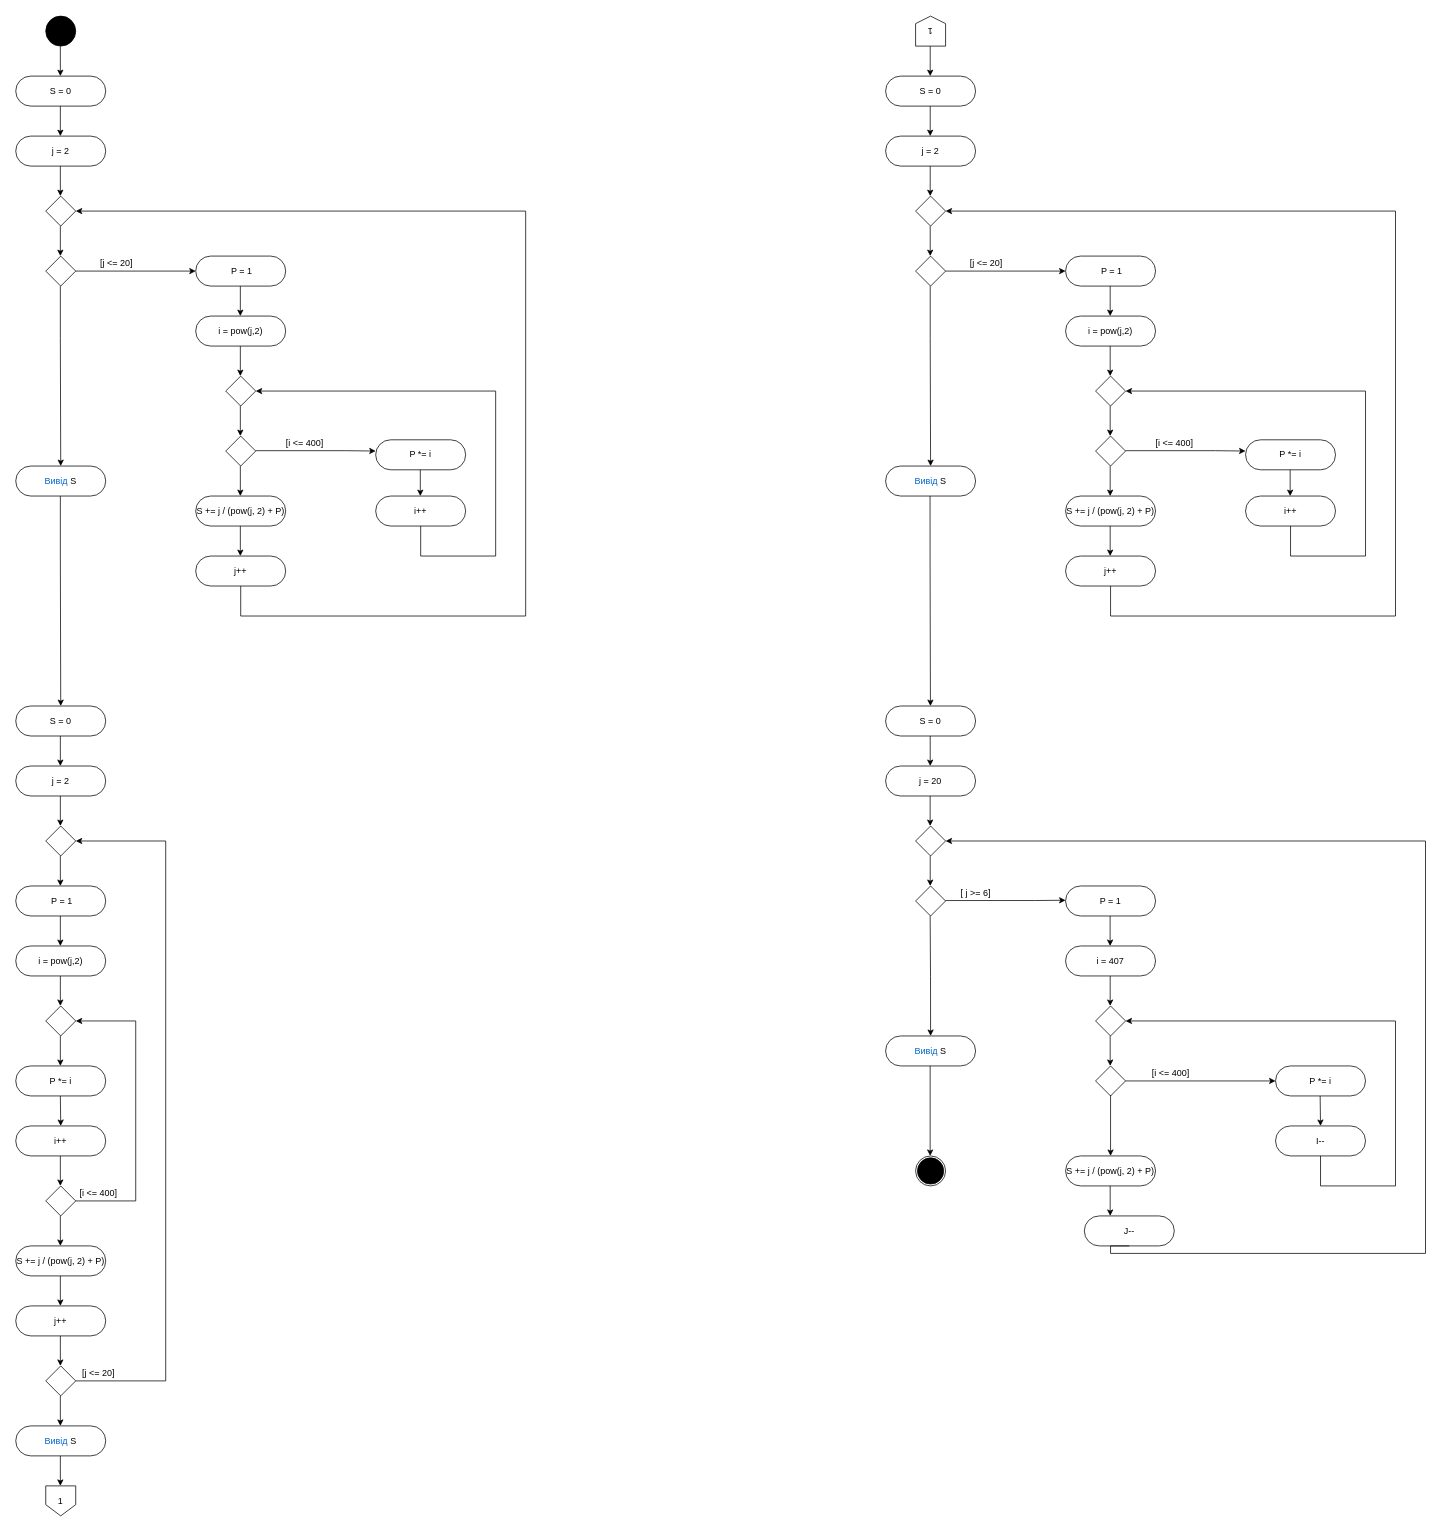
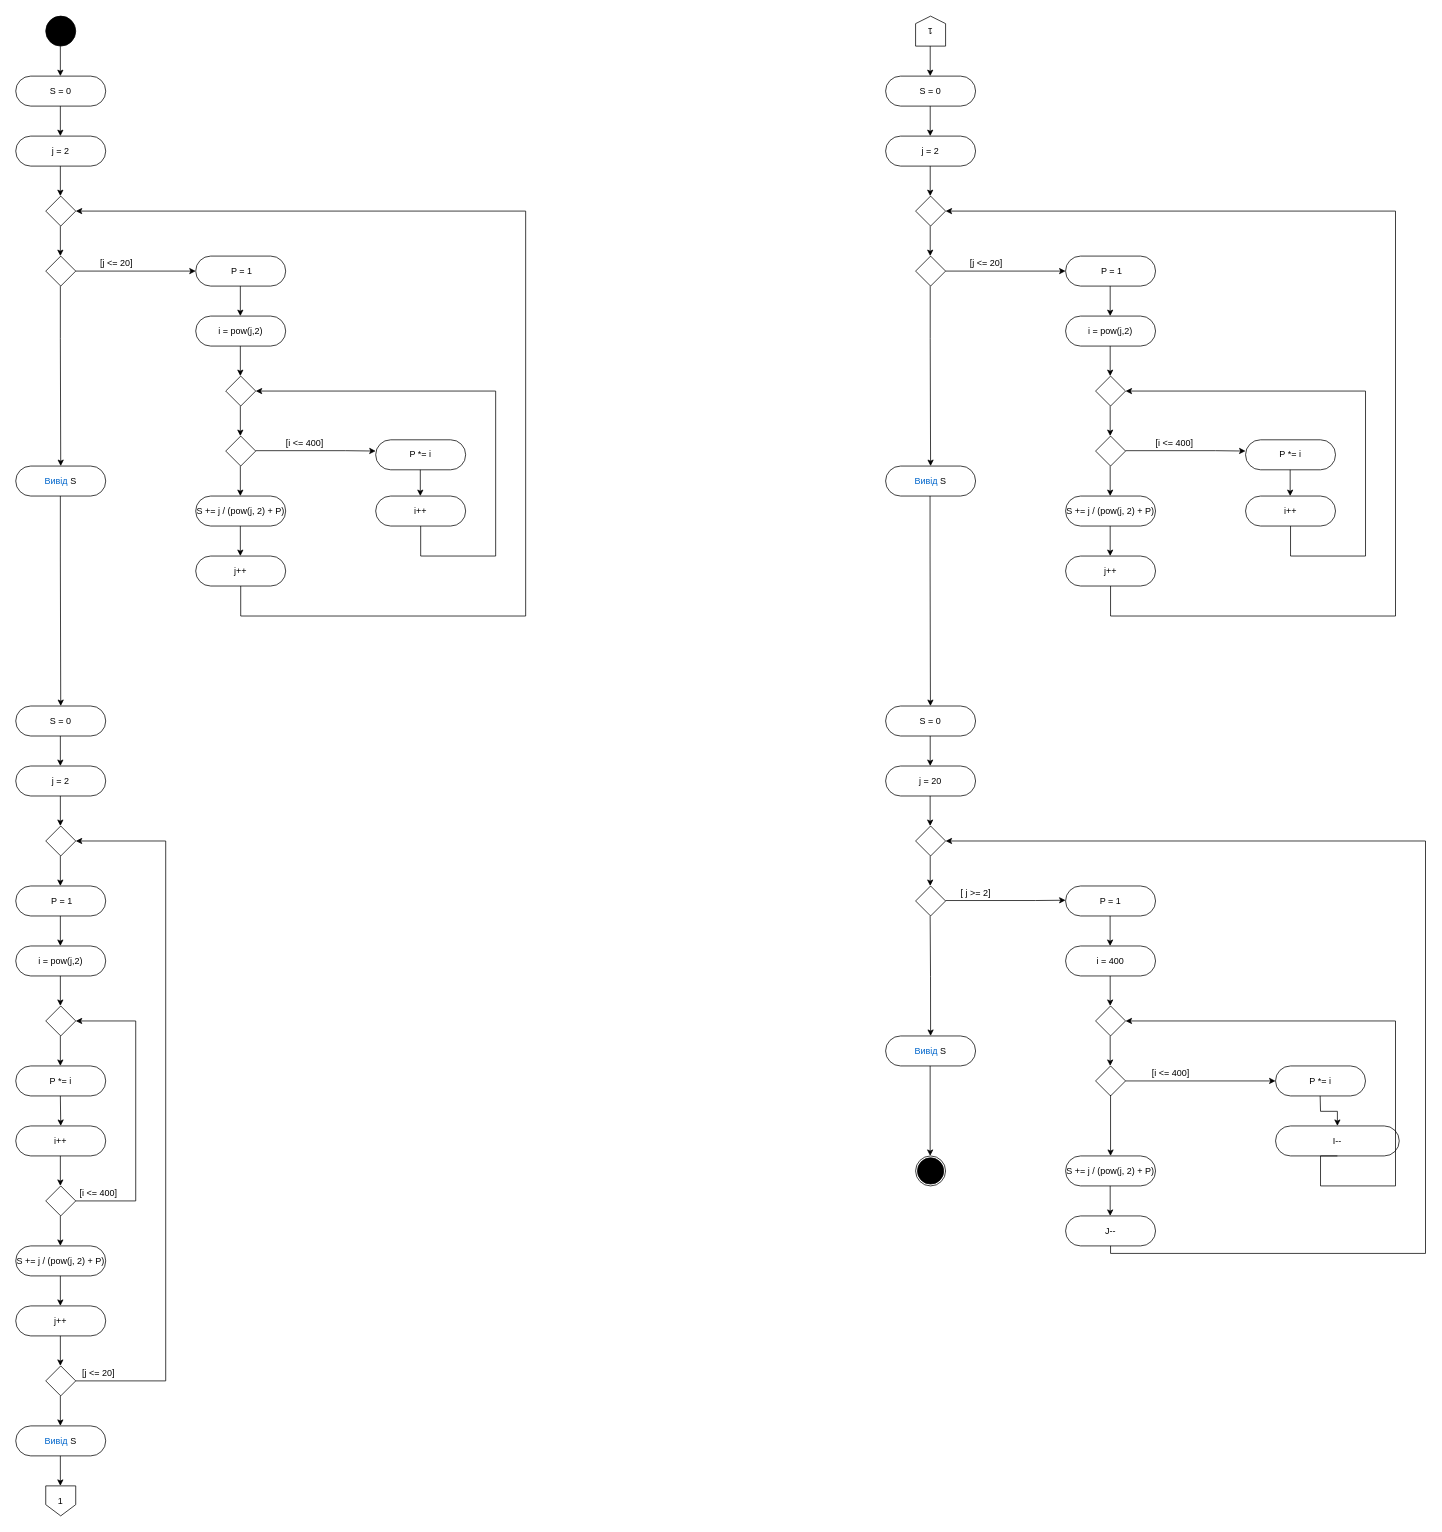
- <mxCell id="123" value="[&amp;nbsp;j &amp;gt;= 6]" style="text;html=1;align=center;verticalAlign=middle;resizable=0;points=[];autosize=1;strokeColor=none;fillColor=none;" vertex="1" parent="2"><mxGeometry x="1250" y="1160" width="60" height="20" as="geometry" /></mxCell>
+ <mxCell id="123" value="[&amp;nbsp;j &amp;gt;= 2]" style="text;html=1;align=center;verticalAlign=middle;resizable=0;points=[];autosize=1;strokeColor=none;fillColor=none;" vertex="1" parent="2"><mxGeometry x="1250" y="1160" width="60" height="20" as="geometry" /></mxCell>
- <mxCell id="122" value="i = 407" style="rounded=1;whiteSpace=wrap;html=1;arcSize=50;" vertex="1" parent="2"><mxGeometry x="1400" y="1240" width="120" height="40" as="geometry" /></mxCell>
+ <mxCell id="122" value="i = 400" style="rounded=1;whiteSpace=wrap;html=1;arcSize=50;" vertex="1" parent="2"><mxGeometry x="1400" y="1240" width="120" height="40" as="geometry" /></mxCell>
- <mxCell id="109" value="I--" style="rounded=1;whiteSpace=wrap;html=1;arcSize=50;" vertex="1" parent="2"><mxGeometry x="1680" y="1480" width="120" height="40" as="geometry" /></mxCell>
+ <mxCell id="109" value="I--" style="rounded=1;whiteSpace=wrap;html=1;arcSize=50;" vertex="1" parent="2"><mxGeometry x="1680" y="1480" width="165" height="40" as="geometry" /></mxCell>
- <mxCell id="114" value="J--" style="rounded=1;whiteSpace=wrap;html=1;arcSize=50;" vertex="1" parent="2"><mxGeometry x="1425" y="1600" width="120" height="40" as="geometry" /></mxCell>
+ <mxCell id="114" value="J--" style="rounded=1;whiteSpace=wrap;html=1;arcSize=50;" vertex="1" parent="2"><mxGeometry x="1400" y="1600" width="120" height="40" as="geometry" /></mxCell>
